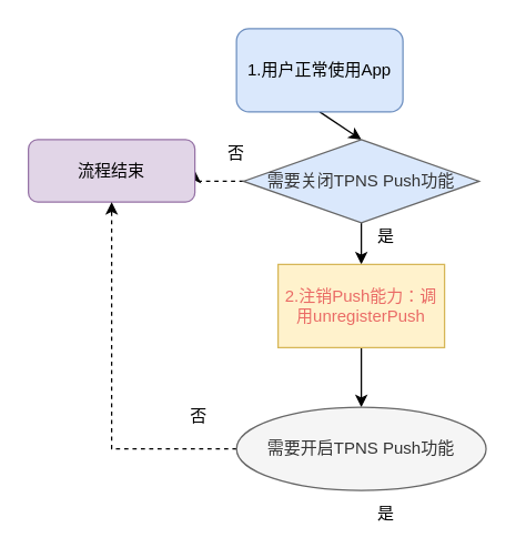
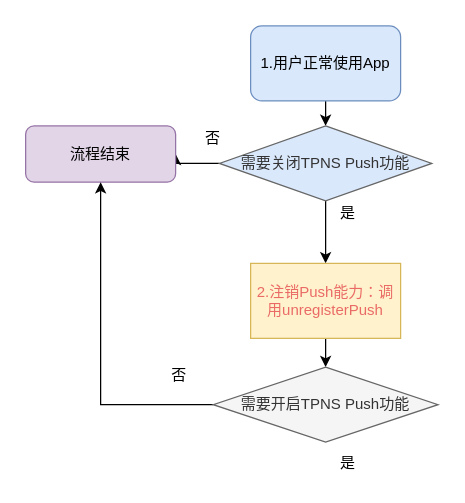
- <mxCell id="3" value="&lt;font face=&quot;helvetica&quot;&gt;1.用户正常使用App&lt;/font&gt;" style="rounded=1;whiteSpace=wrap;html=1;fillColor=#dae8fc;strokeColor=#6c8ebf;" vertex="1" parent="1"><mxGeometry x="170" y="20" width="120" height="60" as="geometry" /></mxCell>
+ <mxCell id="3" value="&lt;font face=&quot;helvetica&quot;&gt;1.用户正常使用App&lt;/font&gt;" style="rounded=1;whiteSpace=wrap;html=1;fillColor=#dae8fc;strokeColor=#6c8ebf;" vertex="1" parent="1"><mxGeometry x="200" y="20" width="120" height="60" as="geometry" /></mxCell>
- <mxCell id="5" style="edgeStyle=orthogonalEdgeStyle;rounded=0;orthogonalLoop=1;jettySize=auto;html=1;exitX=0;exitY=0.5;exitDx=0;exitDy=0;entryX=1;entryY=0.5;entryDx=0;entryDy=0;dashed=1;" edge="1" parent="1" source="7" target="8"><mxGeometry relative="1" as="geometry" /></mxCell>
+ <mxCell id="5" style="edgeStyle=orthogonalEdgeStyle;rounded=0;orthogonalLoop=1;jettySize=auto;html=1;exitX=0;exitY=0.5;exitDx=0;exitDy=0;entryX=1;entryY=0.5;entryDx=0;entryDy=0;" edge="1" parent="1" source="7" target="8"><mxGeometry relative="1" as="geometry" /></mxCell>
- <mxCell id="11" value="&lt;font face=&quot;helvetica&quot;&gt;&lt;font color=&quot;#ea6b66&quot;&gt;2.注销Push能力：调用unregisterPush&lt;/font&gt;&lt;br&gt;&lt;/font&gt;" style="rounded=0;whiteSpace=wrap;html=1;fillColor=#fff2cc;strokeColor=#d6b656;" vertex="1" parent="1"><mxGeometry x="200" y="190" width="120" height="60" as="geometry" /></mxCell>
+ <mxCell id="11" value="&lt;font face=&quot;helvetica&quot;&gt;&lt;font color=&quot;#ea6b66&quot;&gt;2.注销Push能力：调用unregisterPush&lt;/font&gt;&lt;br&gt;&lt;/font&gt;" style="rounded=0;whiteSpace=wrap;html=1;fillColor=#fff2cc;strokeColor=#d6b656;" vertex="1" parent="1"><mxGeometry x="200" y="210" width="120" height="60" as="geometry" /></mxCell>
- <mxCell id="12" style="edgeStyle=orthogonalEdgeStyle;rounded=0;orthogonalLoop=1;jettySize=auto;html=1;exitX=0;exitY=0.5;exitDx=0;exitDy=0;entryX=0.5;entryY=1;entryDx=0;entryDy=0;dashed=1;" edge="1" parent="1" source="13" target="8"><mxGeometry relative="1" as="geometry" /></mxCell>
+ <mxCell id="12" style="edgeStyle=orthogonalEdgeStyle;rounded=0;orthogonalLoop=1;jettySize=auto;html=1;exitX=0;exitY=0.5;exitDx=0;exitDy=0;entryX=0.5;entryY=1;entryDx=0;entryDy=0;" edge="1" parent="1" source="13" target="8"><mxGeometry relative="1" as="geometry" /></mxCell>
- <mxCell id="13" value="需要开启TPNS Push功能" style="ellipse;whiteSpace=wrap;html=1;fillColor=#f5f5f5;strokeColor=#666666;fontColor=#333333;" vertex="1" parent="1"><mxGeometry x="170.06" y="293" width="179.87" height="60" as="geometry" /></mxCell>
+ <mxCell id="13" value="需要开启TPNS Push功能" style="rhombus;whiteSpace=wrap;html=1;fillColor=#f5f5f5;strokeColor=#666666;fontColor=#333333;" vertex="1" parent="1"><mxGeometry x="170.06" y="293" width="179.87" height="60" as="geometry" /></mxCell>
